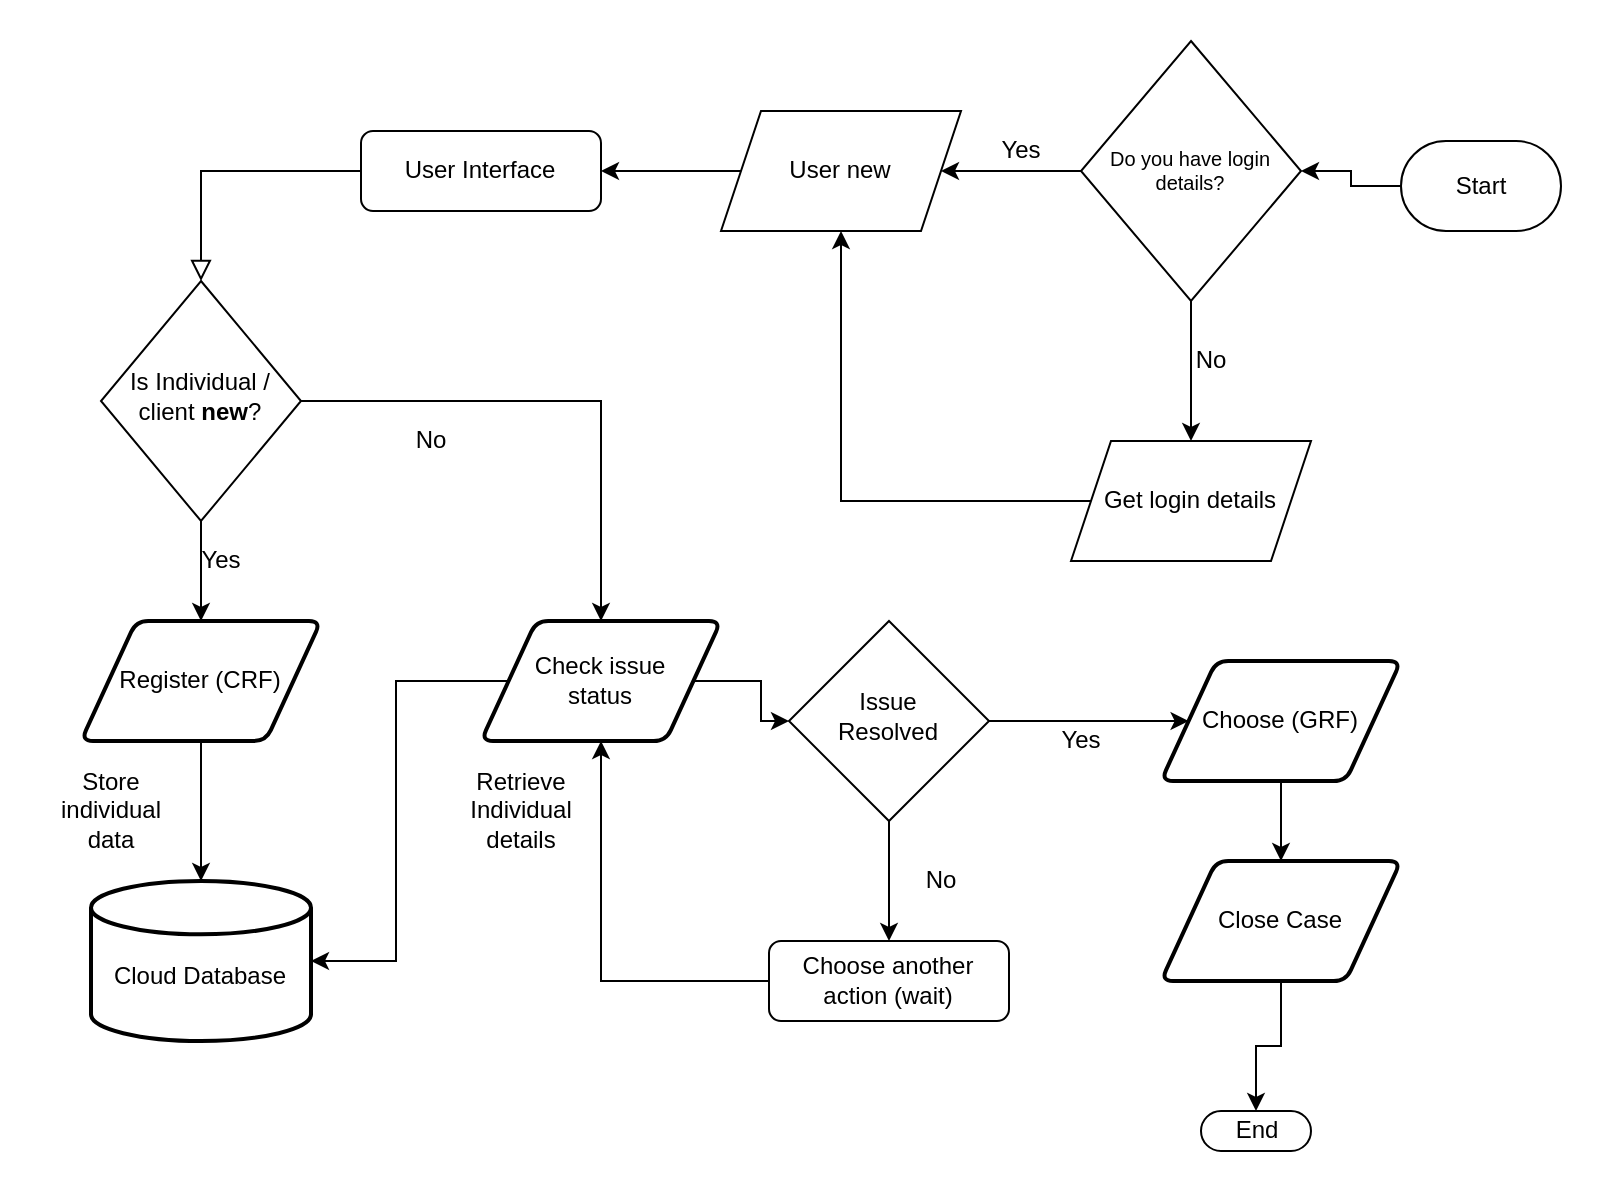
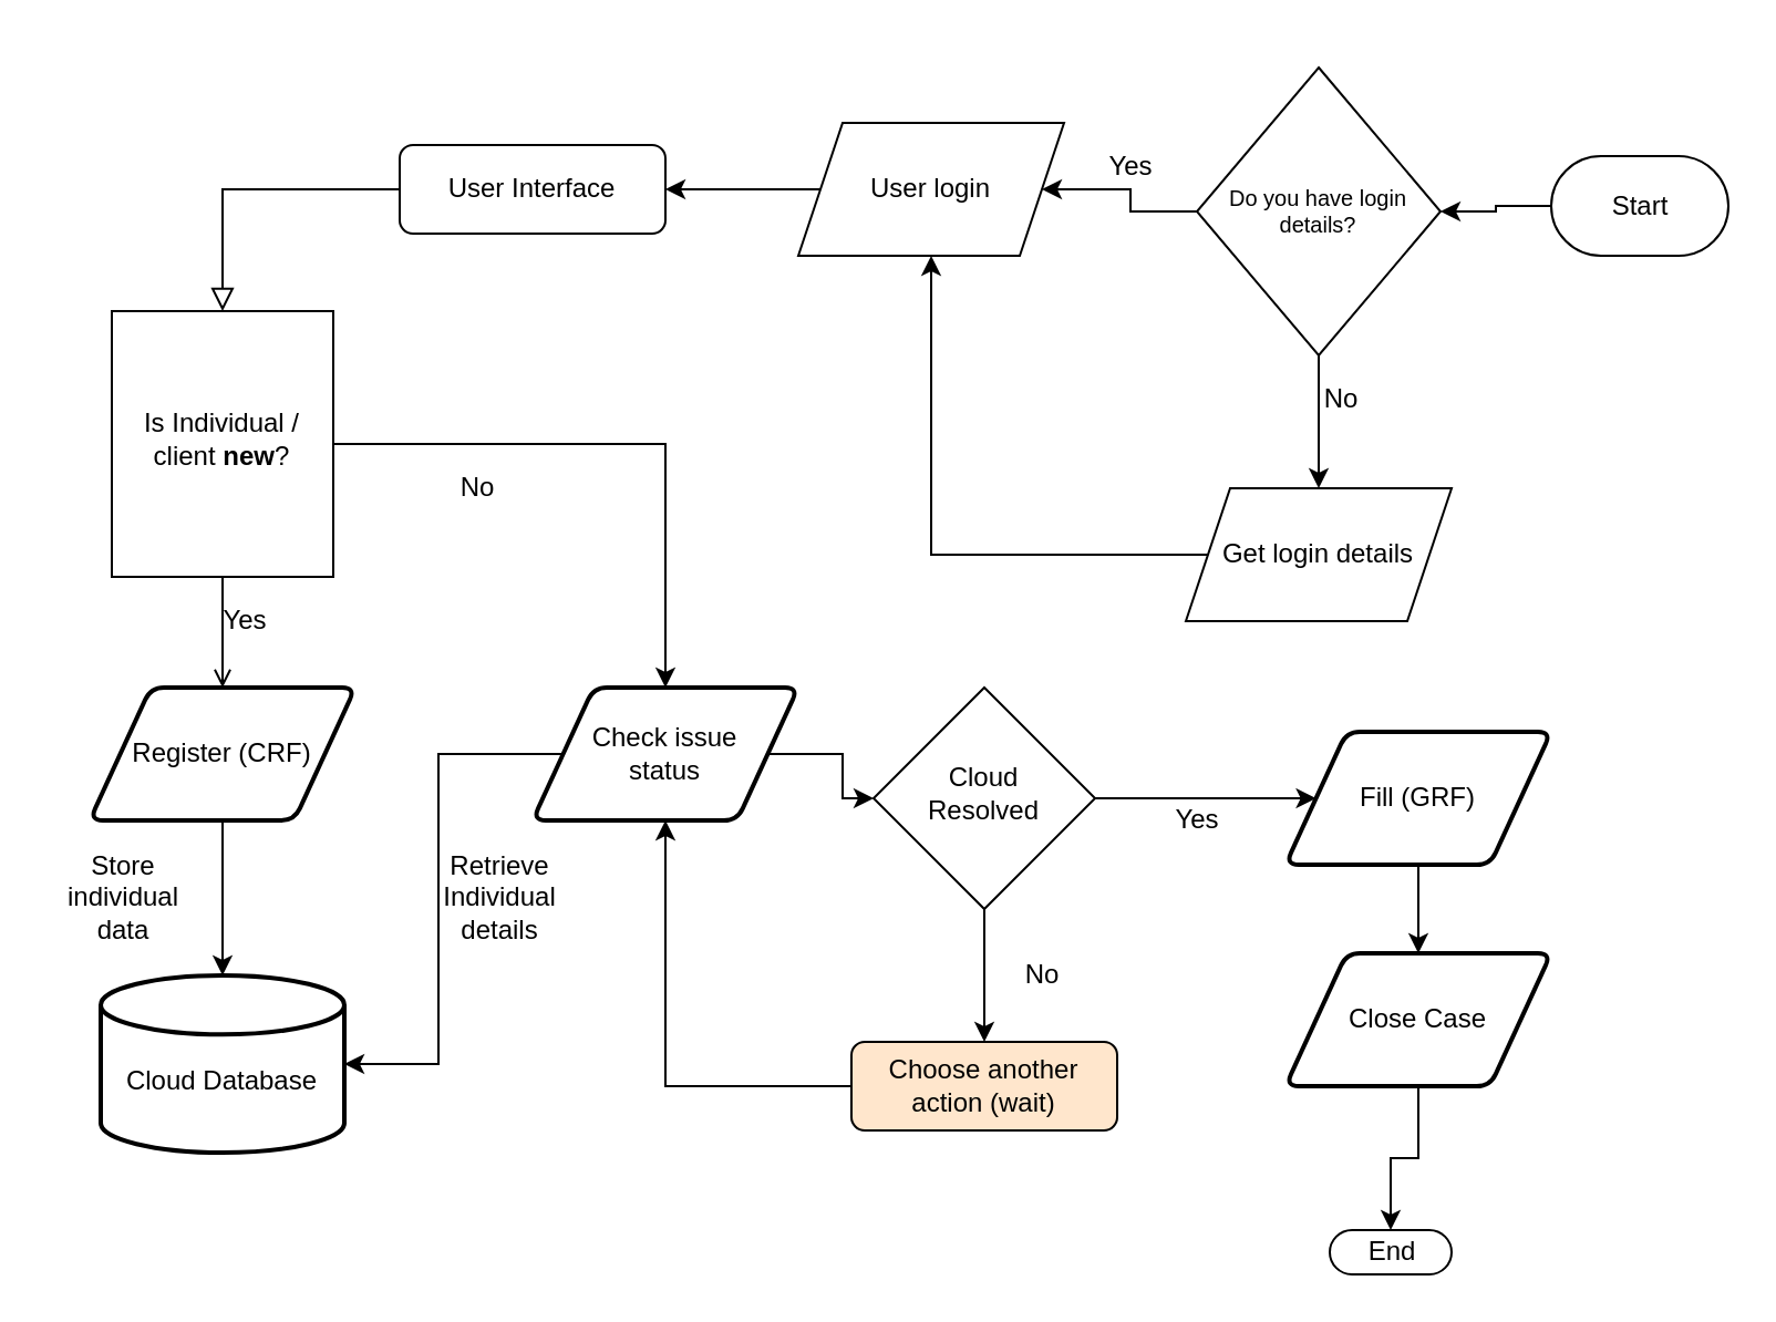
- <mxCell id="21" value="&lt;font style=&quot;font-size: 12px;&quot;&gt;User new&lt;/font&gt;" style="shape=parallelogram;perimeter=parallelogramPerimeter;whiteSpace=wrap;html=1;fixedSize=1;fontSize=10;" vertex="1" parent="1"><mxGeometry x="360" y="55" width="120" height="60" as="geometry" /></mxCell>
+ <mxCell id="21" value="&lt;font style=&quot;font-size: 12px;&quot;&gt;User login&lt;/font&gt;" style="shape=parallelogram;perimeter=parallelogramPerimeter;whiteSpace=wrap;html=1;fixedSize=1;fontSize=10;" vertex="1" parent="1"><mxGeometry x="360" y="55" width="120" height="60" as="geometry" /></mxCell>
- <mxCell id="17" value="Do you have login details?" style="rhombus;whiteSpace=wrap;html=1;fontSize=10;" vertex="1" parent="1"><mxGeometry x="540" y="20" width="110" height="130" as="geometry" /></mxCell>
+ <mxCell id="17" value="Do you have login details?" style="rhombus;whiteSpace=wrap;html=1;fontSize=10;" vertex="1" parent="1"><mxGeometry x="540" y="30" width="110" height="130" as="geometry" /></mxCell>
- <mxCell id="6" value="Is Individual / client &lt;b&gt;new&lt;/b&gt;?" style="rhombus;whiteSpace=wrap;html=1;shadow=0;fontFamily=Helvetica;fontSize=12;align=center;strokeWidth=1;spacing=6;spacingTop=-4;" parent="1" vertex="1"><mxGeometry x="50" y="140" width="100" height="120" as="geometry" /></mxCell>
+ <mxCell id="6" value="Is Individual / client &lt;b&gt;new&lt;/b&gt;?" style="whiteSpace=wrap;html=1;shadow=0;fontFamily=Helvetica;fontSize=12;align=center;strokeWidth=1;spacing=6;spacingTop=-4;rounded=0;" parent="1" vertex="1"><mxGeometry x="50" y="140" width="100" height="120" as="geometry" /></mxCell>
- <mxCell id="4" value="" style="edgeStyle=orthogonalEdgeStyle;rounded=0;orthogonalLoop=1;jettySize=auto;html=1;fontSize=12;" edge="1" parent="1" source="6" target="25"><mxGeometry relative="1" as="geometry" /></mxCell>
+ <mxCell id="4" value="" style="edgeStyle=orthogonalEdgeStyle;rounded=0;orthogonalLoop=1;jettySize=auto;html=1;fontSize=12;endArrow=open;" edge="1" parent="1" source="6" target="25"><mxGeometry relative="1" as="geometry" /></mxCell>
- <mxCell id="9" value="Issue &lt;br&gt;Resolved" style="rhombus;whiteSpace=wrap;html=1;shadow=0;fontFamily=Helvetica;fontSize=12;align=center;strokeWidth=1;spacing=6;spacingTop=-4;" parent="1" vertex="1"><mxGeometry x="394" y="310" width="100" height="100" as="geometry" /></mxCell>
+ <mxCell id="9" value="Cloud &lt;br&gt;Resolved" style="rhombus;whiteSpace=wrap;html=1;shadow=0;fontFamily=Helvetica;fontSize=12;align=center;strokeWidth=1;spacing=6;spacingTop=-4;" parent="1" vertex="1"><mxGeometry x="394" y="310" width="100" height="100" as="geometry" /></mxCell>
- <mxCell id="35" value="Choose (GRF)" style="shape=parallelogram;html=1;strokeWidth=2;perimeter=parallelogramPerimeter;whiteSpace=wrap;rounded=1;arcSize=12;size=0.23;fontSize=12;" vertex="1" parent="1"><mxGeometry x="580" y="330" width="120" height="60" as="geometry" /></mxCell>
+ <mxCell id="35" value="Fill (GRF)" style="shape=parallelogram;html=1;strokeWidth=2;perimeter=parallelogramPerimeter;whiteSpace=wrap;rounded=1;arcSize=12;size=0.23;fontSize=12;" vertex="1" parent="1"><mxGeometry x="580" y="330" width="120" height="60" as="geometry" /></mxCell>
- <mxCell id="33" value="Retrieve &lt;br&gt;Individual &lt;br&gt;details" style="text;html=1;align=center;verticalAlign=middle;resizable=0;points=[];autosize=1;strokeColor=none;fillColor=none;fontSize=12;" vertex="1" parent="1"><mxGeometry x="225" y="380" width="70" height="50" as="geometry" /></mxCell>
+ <mxCell id="33" value="Retrieve &lt;br&gt;Individual &lt;br&gt;details" style="text;html=1;align=center;verticalAlign=middle;resizable=0;points=[];autosize=1;strokeColor=none;fillColor=none;fontSize=12;" vertex="1" parent="1"><mxGeometry x="190" y="380" width="70" height="50" as="geometry" /></mxCell>
- <mxCell id="11" value="Choose another action (wait)" style="rounded=1;whiteSpace=wrap;html=1;fontSize=12;glass=0;strokeWidth=1;shadow=0;" parent="1" vertex="1"><mxGeometry x="384" y="470" width="120" height="40" as="geometry" /></mxCell>
+ <mxCell id="11" value="Choose another action (wait)" style="rounded=1;whiteSpace=wrap;html=1;fontSize=12;glass=0;strokeWidth=1;shadow=0;fillColor=#ffe6cc;" parent="1" vertex="1"><mxGeometry x="384" y="470" width="120" height="40" as="geometry" /></mxCell>
